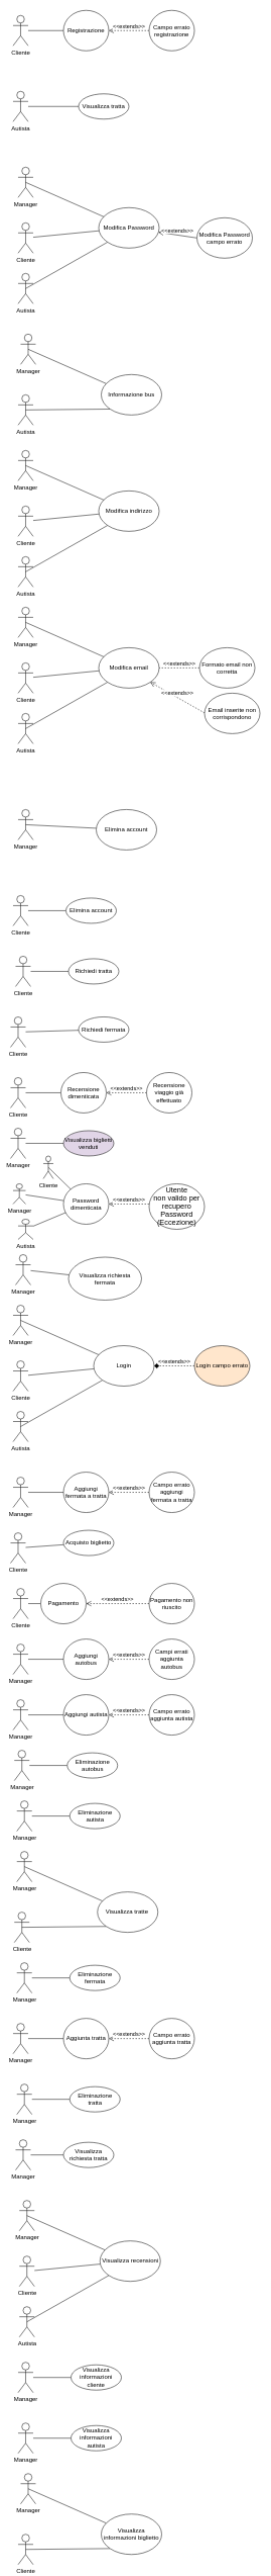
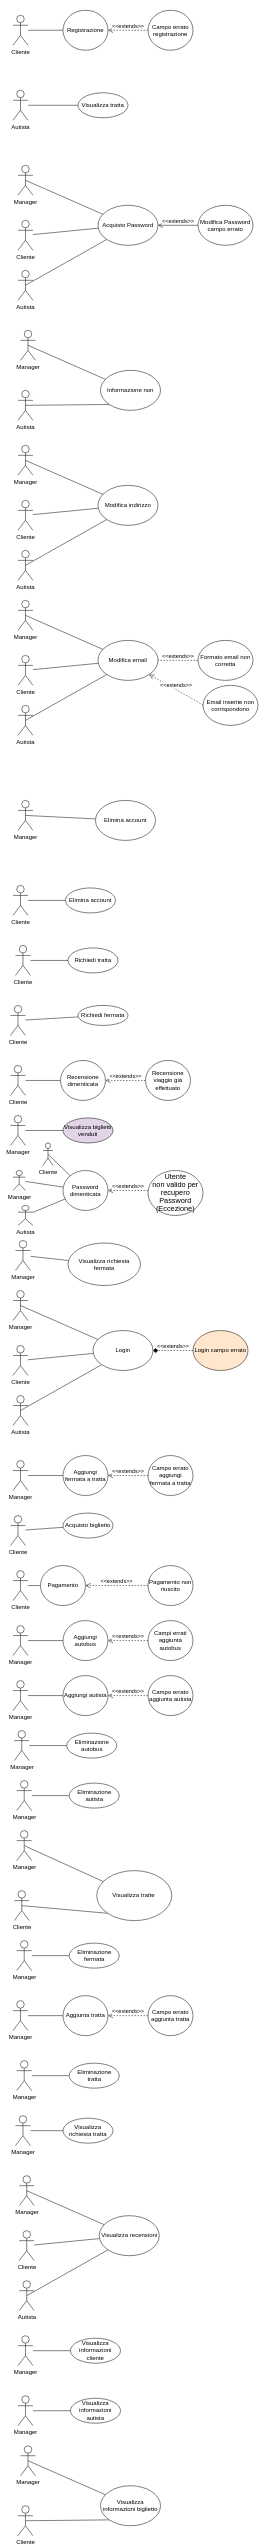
- <mxCell id="16" value="Modifica Password" style="ellipse;whiteSpace=wrap;html=1;" parent="1" vertex="1"><mxGeometry x="195" y="410" width="120" height="80" as="geometry" /></mxCell>
+ <mxCell id="16" value="Acquisto Password" style="ellipse;whiteSpace=wrap;html=1;" parent="1" vertex="1"><mxGeometry x="195" y="410" width="120" height="80" as="geometry" /></mxCell>
- <mxCell id="18" value="Modifica Password campo errato" style="ellipse;whiteSpace=wrap;html=1;" parent="1" vertex="1"><mxGeometry x="390" y="430" width="110" height="80" as="geometry" /></mxCell>
+ <mxCell id="18" value="Modifica Password campo errato" style="ellipse;whiteSpace=wrap;html=1;" parent="1" vertex="1"><mxGeometry x="395" y="410" width="110" height="80" as="geometry" /></mxCell>
- <mxCell id="23" value="Informazione bus" style="ellipse;whiteSpace=wrap;html=1;" parent="1" vertex="1"><mxGeometry x="200" y="740" width="120" height="80" as="geometry" /></mxCell>
+ <mxCell id="23" value="Informazione non" style="ellipse;whiteSpace=wrap;html=1;" parent="1" vertex="1"><mxGeometry x="200" y="740" width="120" height="80" as="geometry" /></mxCell>
- <mxCell id="47" value="Richiedi fermata" style="ellipse;whiteSpace=wrap;html=1;" parent="1" vertex="1"><mxGeometry x="155" y="2010" width="100" height="50" as="geometry" /></mxCell>
+ <mxCell id="47" value="Richiedi fermata" style="ellipse;whiteSpace=wrap;html=1;" parent="1" vertex="1"><mxGeometry x="155" y="2010" width="100" height="40" as="geometry" /></mxCell>
- <mxCell id="116" value="Visualizza tratte&amp;nbsp;" style="ellipse;whiteSpace=wrap;html=1;" parent="1" vertex="1"><mxGeometry x="192.5" y="3740" width="120" height="80" as="geometry" /></mxCell>
+ <mxCell id="116" value="Visualizza tratte&amp;nbsp;" style="ellipse;whiteSpace=wrap;html=1;" parent="1" vertex="1"><mxGeometry x="192.5" y="3740" width="150" height="100" as="geometry" /></mxCell>
